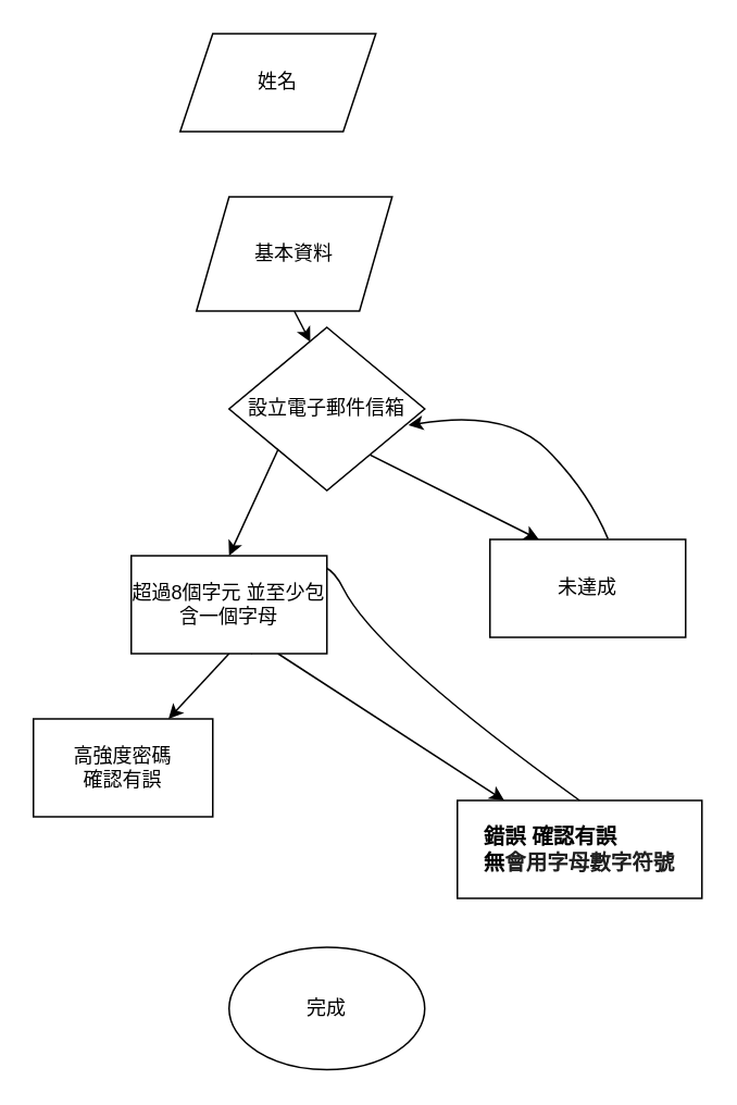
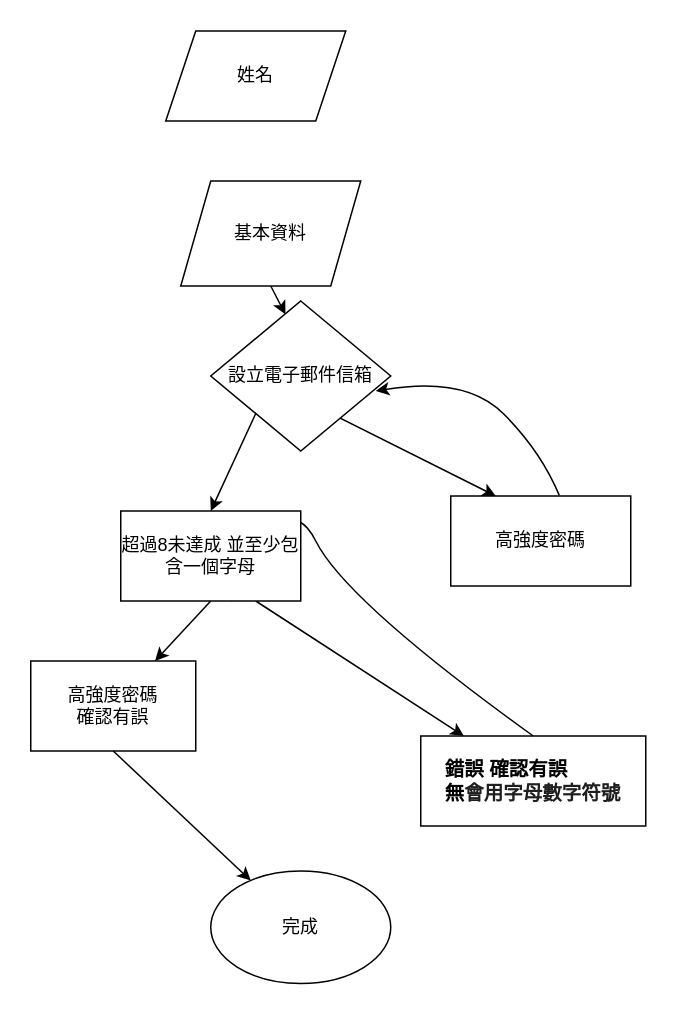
- <mxCell id="13" value="未達成" style="rounded=0;whiteSpace=wrap;html=1;" vertex="1" parent="1"><mxGeometry x="300" y="330" width="120" height="60" as="geometry" /></mxCell>
+ <mxCell id="13" value="高強度密碼" style="rounded=0;whiteSpace=wrap;html=1;" vertex="1" parent="1"><mxGeometry x="300" y="330" width="120" height="60" as="geometry" /></mxCell>
- <mxCell id="15" value="超過8個字元 並至少包含一個字母" style="rounded=0;whiteSpace=wrap;html=1;" vertex="1" parent="1"><mxGeometry x="80" y="340" width="120" height="60" as="geometry" /></mxCell>
+ <mxCell id="15" value="超過8未達成 並至少包含一個字母" style="rounded=0;whiteSpace=wrap;html=1;" vertex="1" parent="1"><mxGeometry x="80" y="340" width="120" height="60" as="geometry" /></mxCell>
+ <mxCell id="9" value="" style="endArrow=classic;html=1;rounded=0;exitX=0.5;exitY=1;exitDx=0;exitDy=0;" edge="1" parent="1" source="5" target="10"><mxGeometry width="50" height="50" relative="1" as="geometry"><mxPoint x="170" y="410" as="sourcePoint" /><mxPoint x="194" y="514" as="targetPoint" /></mxGeometry></mxCell>
